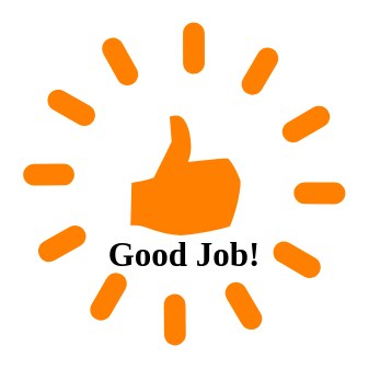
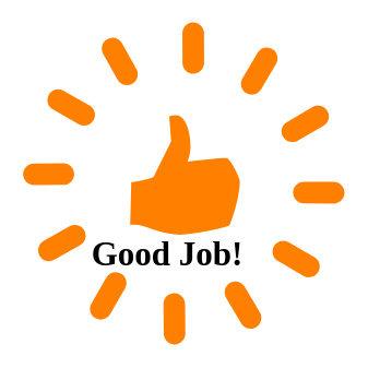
- <mxCell id="4" value="Good Job!" style="text;html=1;strokeColor=none;fillColor=none;align=center;verticalAlign=middle;whiteSpace=wrap;rounded=0;labelBackgroundColor=none;fontFamily=Ubuntu;fontSize=31;fontStyle=1" vertex="1" parent="2"><mxGeometry x="61.5" y="197" width="172" height="30" as="geometry" /></mxCell>
+ <mxCell id="4" value="Good Job!" style="text;html=1;strokeColor=none;fillColor=none;align=center;verticalAlign=middle;whiteSpace=wrap;rounded=0;labelBackgroundColor=none;fontFamily=Ubuntu;fontSize=31;fontStyle=1" vertex="1" parent="2"><mxGeometry x="46.5" y="197" width="172" height="30" as="geometry" /></mxCell>
